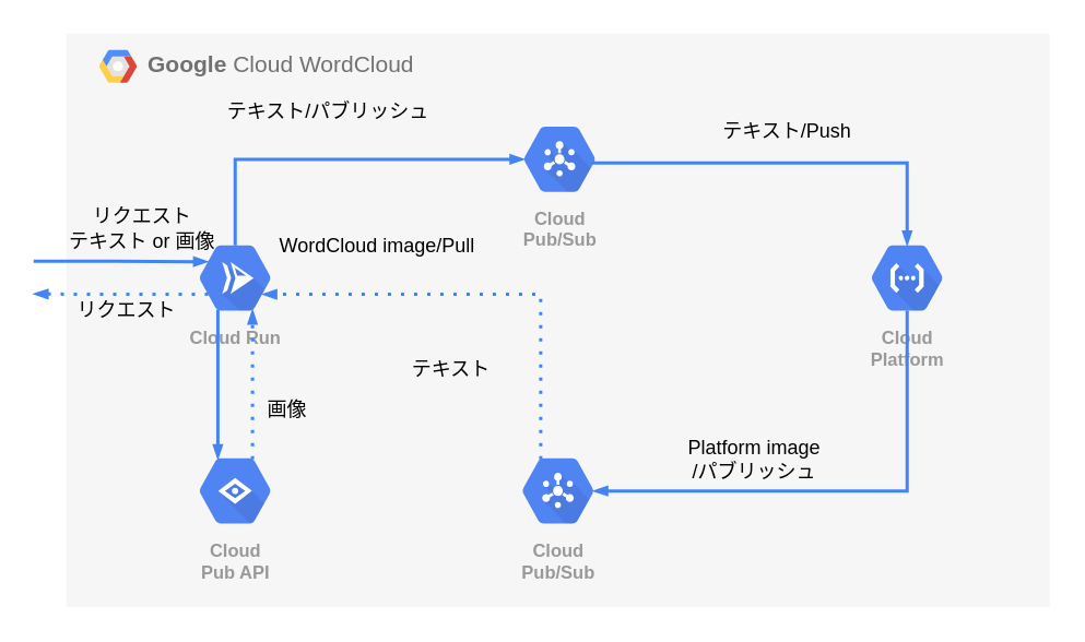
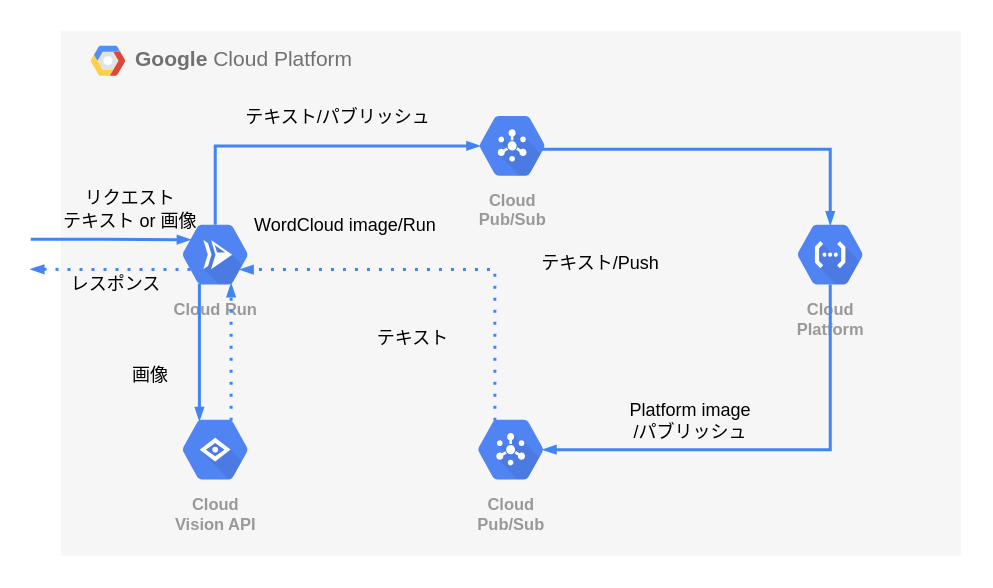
- <mxCell id="2" value="&lt;b&gt;Google &lt;/b&gt;Cloud WordCloud" style="fillColor=#F6F6F6;strokeColor=none;shadow=0;gradientColor=none;fontSize=14;align=left;spacing=10;fontColor=#717171;9E9E9E;verticalAlign=top;spacingTop=-4;fontStyle=0;spacingLeft=40;html=1;" vertex="1" parent="1"><mxGeometry x="40" y="20" width="600" height="350" as="geometry" /></mxCell>
+ <mxCell id="2" value="&lt;b&gt;Google &lt;/b&gt;Cloud Platform" style="fillColor=#F6F6F6;strokeColor=none;shadow=0;gradientColor=none;fontSize=14;align=left;spacing=10;fontColor=#717171;9E9E9E;verticalAlign=top;spacingTop=-4;fontStyle=0;spacingLeft=40;html=1;" vertex="1" parent="1"><mxGeometry x="40" y="20" width="600" height="350" as="geometry" /></mxCell>
- <mxCell id="15" value="テキスト/パブリッシュ" style="text;html=1;strokeColor=none;fillColor=none;align=center;verticalAlign=middle;whiteSpace=wrap;rounded=0;" vertex="1" parent="2"><mxGeometry x="95" y="37.5" width="130" height="20" as="geometry" /></mxCell>
+ <mxCell id="15" value="テキスト/パブリッシュ" style="text;html=1;strokeColor=none;fillColor=none;align=center;verticalAlign=middle;whiteSpace=wrap;rounded=0;" vertex="1" parent="2"><mxGeometry x="120" y="47.5" width="130" height="20" as="geometry" /></mxCell>
- <mxCell id="18" value="テキスト/Push" style="text;html=1;strokeColor=none;fillColor=none;align=center;verticalAlign=middle;whiteSpace=wrap;rounded=0;" vertex="1" parent="2"><mxGeometry x="390" y="50" width="100" height="20" as="geometry" /></mxCell>
+ <mxCell id="18" value="テキスト/Push" style="text;html=1;strokeColor=none;fillColor=none;align=center;verticalAlign=middle;whiteSpace=wrap;rounded=0;" vertex="1" parent="2"><mxGeometry x="310" y="145" width="100" height="20" as="geometry" /></mxCell>
- <mxCell id="17" value="WordCloud image/Pull" style="text;html=1;strokeColor=none;fillColor=none;align=center;verticalAlign=middle;whiteSpace=wrap;rounded=0;" vertex="1" parent="2"><mxGeometry x="120" y="120" width="140" height="20" as="geometry" /></mxCell>
+ <mxCell id="17" value="WordCloud image/Run" style="text;html=1;strokeColor=none;fillColor=none;align=center;verticalAlign=middle;whiteSpace=wrap;rounded=0;" vertex="1" parent="2"><mxGeometry x="120" y="120" width="140" height="20" as="geometry" /></mxCell>
- <mxCell id="16" value="リクエスト" style="text;html=1;strokeColor=none;fillColor=none;align=center;verticalAlign=middle;whiteSpace=wrap;rounded=0;" vertex="1" parent="2"><mxGeometry x="-3" y="158.5" width="80" height="20" as="geometry" /></mxCell>
+ <mxCell id="16" value="レスポンス" style="text;html=1;strokeColor=none;fillColor=none;align=center;verticalAlign=middle;whiteSpace=wrap;rounded=0;" vertex="1" parent="2"><mxGeometry x="-3" y="158.5" width="80" height="20" as="geometry" /></mxCell>
- <mxCell id="21" value="画像" style="text;html=1;strokeColor=none;fillColor=none;align=center;verticalAlign=middle;whiteSpace=wrap;rounded=0;" vertex="1" parent="2"><mxGeometry x="115" y="220" width="40" height="20" as="geometry" /></mxCell>
+ <mxCell id="21" value="画像" style="text;html=1;strokeColor=none;fillColor=none;align=center;verticalAlign=middle;whiteSpace=wrap;rounded=0;" vertex="1" parent="2"><mxGeometry x="40" y="220" width="40" height="20" as="geometry" /></mxCell>
- <mxCell id="4" value="Cloud&#10;Pub API" style="html=1;fillColor=#5184F3;strokeColor=none;verticalAlign=top;labelPosition=center;verticalLabelPosition=bottom;align=center;spacingTop=-6;fontSize=11;fontStyle=1;fontColor=#999999;shape=mxgraph.gcp2.hexIcon;prIcon=cloud_vision_api" vertex="1" parent="2"><mxGeometry x="70" y="250" width="66" height="58.5" as="geometry" /></mxCell>
+ <mxCell id="4" value="Cloud&#10;Vision API" style="html=1;fillColor=#5184F3;strokeColor=none;verticalAlign=top;labelPosition=center;verticalLabelPosition=bottom;align=center;spacingTop=-6;fontSize=11;fontStyle=1;fontColor=#999999;shape=mxgraph.gcp2.hexIcon;prIcon=cloud_vision_api" vertex="1" parent="2"><mxGeometry x="70" y="250" width="66" height="58.5" as="geometry" /></mxCell>
